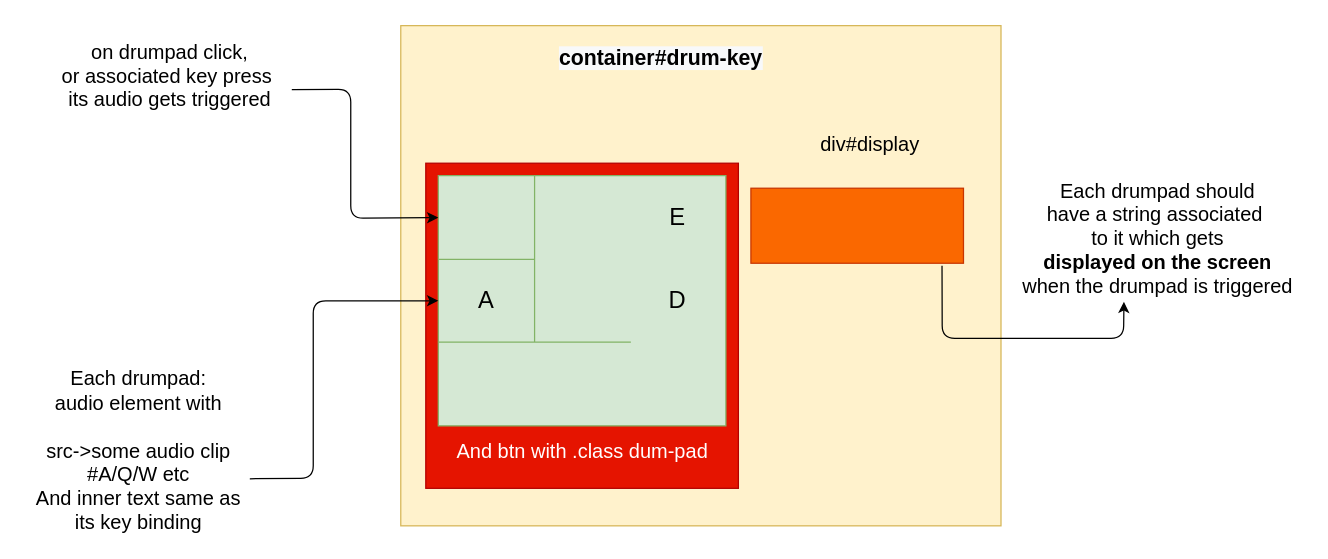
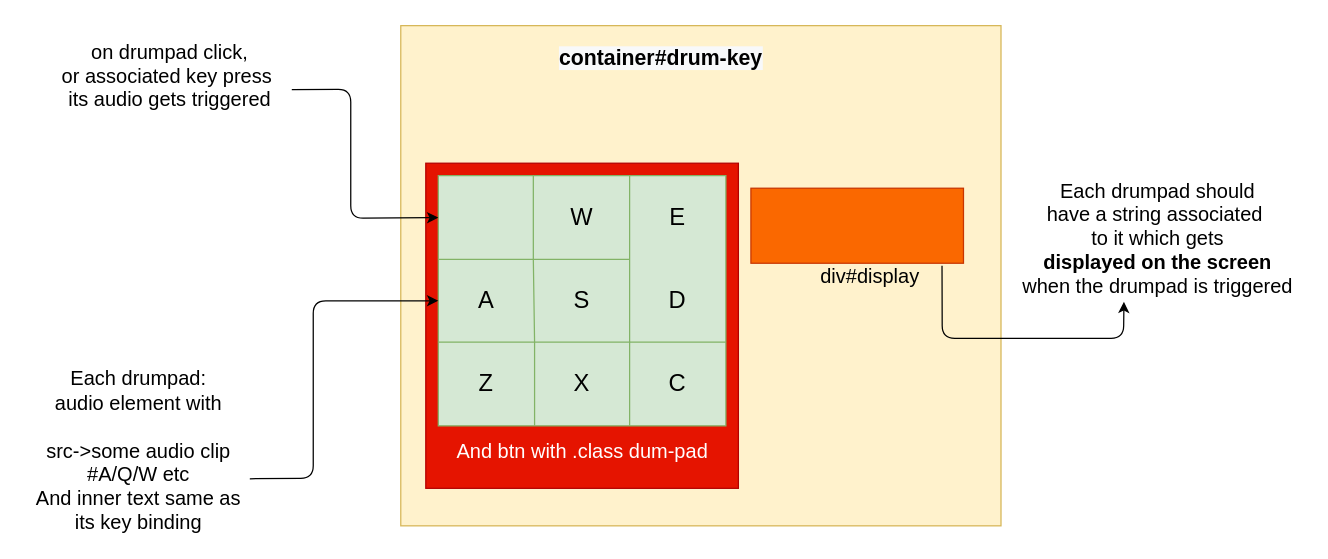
- <mxCell id="5" value="div#display" style="text;html=1;align=center;verticalAlign=middle;resizable=0;points=[];autosize=1;strokeColor=none;fontSize=16;" vertex="1" parent="1"><mxGeometry x="650" y="105" width="90" height="20" as="geometry" /></mxCell>
+ <mxCell id="5" value="div#display" style="text;html=1;align=center;verticalAlign=middle;resizable=0;points=[];autosize=1;strokeColor=none;fontSize=16;" vertex="1" parent="1"><mxGeometry x="650" y="210" width="90" height="20" as="geometry" /></mxCell>
+ <mxCell id="9" value="W" style="shape=partialRectangle;html=1;whiteSpace=wrap;connectable=0;overflow=hidden;fillColor=none;top=0;left=0;bottom=0;right=0;fontSize=19;" vertex="1" parent="8"><mxGeometry x="77" width="76" height="67" as="geometry" /></mxCell>
+ <mxCell id="13" value="S" style="shape=partialRectangle;html=1;whiteSpace=wrap;connectable=0;overflow=hidden;fillColor=none;top=0;left=0;bottom=0;right=0;fontSize=19;" vertex="1" parent="11"><mxGeometry x="77" width="76" height="66" as="geometry" /></mxCell>
+ <mxCell id="16" value="Z" style="shape=partialRectangle;html=1;whiteSpace=wrap;connectable=0;overflow=hidden;fillColor=none;top=0;left=0;bottom=0;right=0;fontSize=19;" vertex="1" parent="15"><mxGeometry width="77" height="67" as="geometry" /></mxCell>
+ <mxCell id="17" value="X" style="shape=partialRectangle;html=1;whiteSpace=wrap;connectable=0;overflow=hidden;fillColor=none;top=0;left=0;bottom=0;right=0;fontSize=19;" vertex="1" parent="15"><mxGeometry x="77" width="76" height="67" as="geometry" /></mxCell>
+ <mxCell id="18" value="C" style="shape=partialRectangle;html=1;whiteSpace=wrap;connectable=0;overflow=hidden;fillColor=none;top=0;left=0;bottom=0;right=0;fontSize=19;" vertex="1" parent="15"><mxGeometry x="153" width="77" height="67" as="geometry" /></mxCell>
